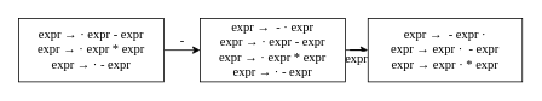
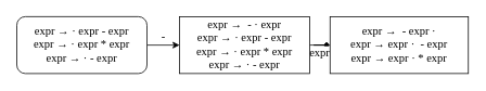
- <mxCell id="3" value="expr → · expr - expr&lt;br style=&quot;font-size: 14px;&quot;&gt;expr → · expr * expr&lt;br style=&quot;font-size: 14px;&quot;&gt;expr → · - expr" style="rounded=0;whiteSpace=wrap;html=1;fontFamily=Times New Roman;fontSize=14;" parent="1" vertex="1"><mxGeometry x="20" y="20" width="160" height="70" as="geometry" /></mxCell>
+ <mxCell id="3" value="expr → · expr - expr&lt;br style=&quot;font-size: 14px;&quot;&gt;expr → · expr * expr&lt;br style=&quot;font-size: 14px;&quot;&gt;expr → · - expr" style="whiteSpace=wrap;html=1;fontFamily=Times New Roman;fontSize=14;rounded=1;" parent="1" vertex="1"><mxGeometry x="20" y="20" width="160" height="70" as="geometry" /></mxCell>
- <mxCell id="4" value="expr" style="edgeStyle=orthogonalEdgeStyle;rounded=0;orthogonalLoop=1;jettySize=auto;html=1;fontFamily=Times New Roman;fontSize=14;" parent="1" source="6" target="5" edge="1"><mxGeometry y="10" relative="1" as="geometry"><mxPoint x="410" y="50" as="sourcePoint" /><Array as="points" /><mxPoint as="offset" /></mxGeometry></mxCell>
+ <mxCell id="4" value="expr" style="edgeStyle=orthogonalEdgeStyle;rounded=0;orthogonalLoop=1;jettySize=auto;html=1;fontFamily=Times New Roman;fontSize=14;endArrow=diamond;" parent="1" source="6" target="5" edge="1"><mxGeometry y="10" relative="1" as="geometry"><mxPoint x="410" y="50" as="sourcePoint" /><Array as="points" /><mxPoint as="offset" /></mxGeometry></mxCell>
